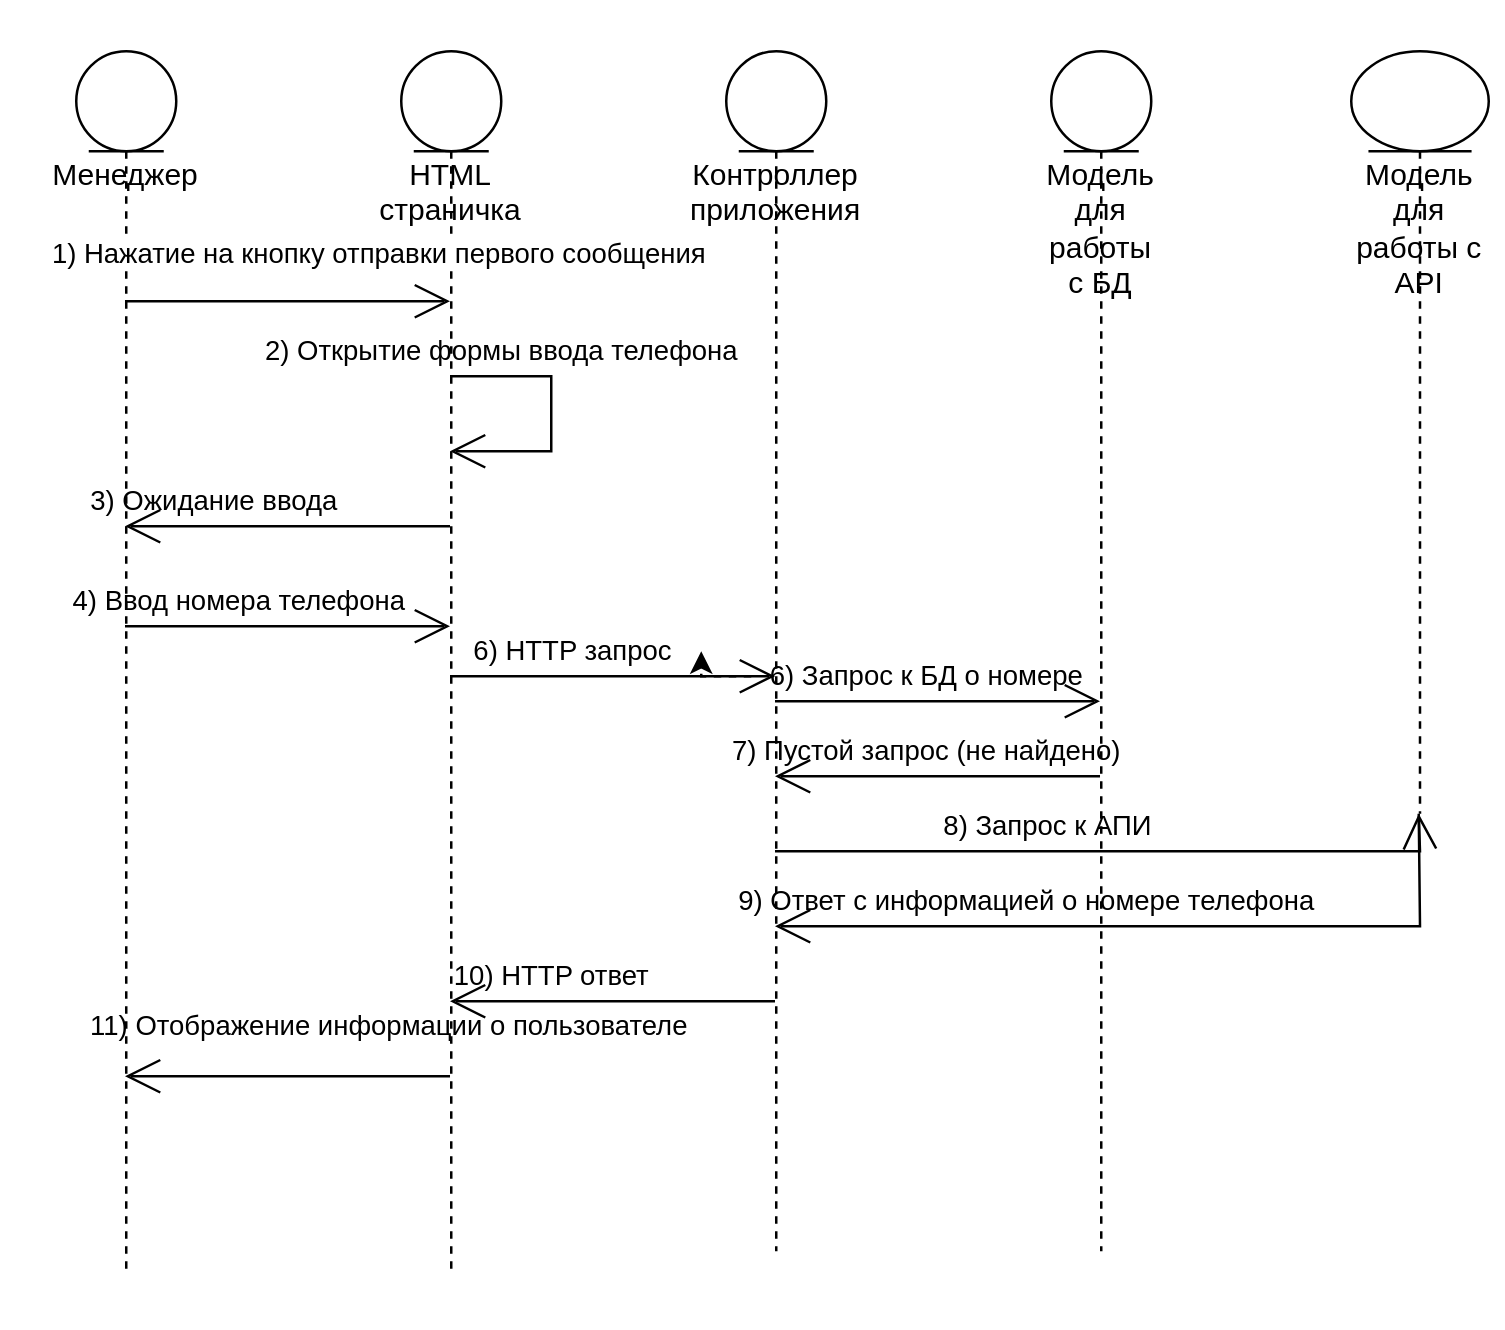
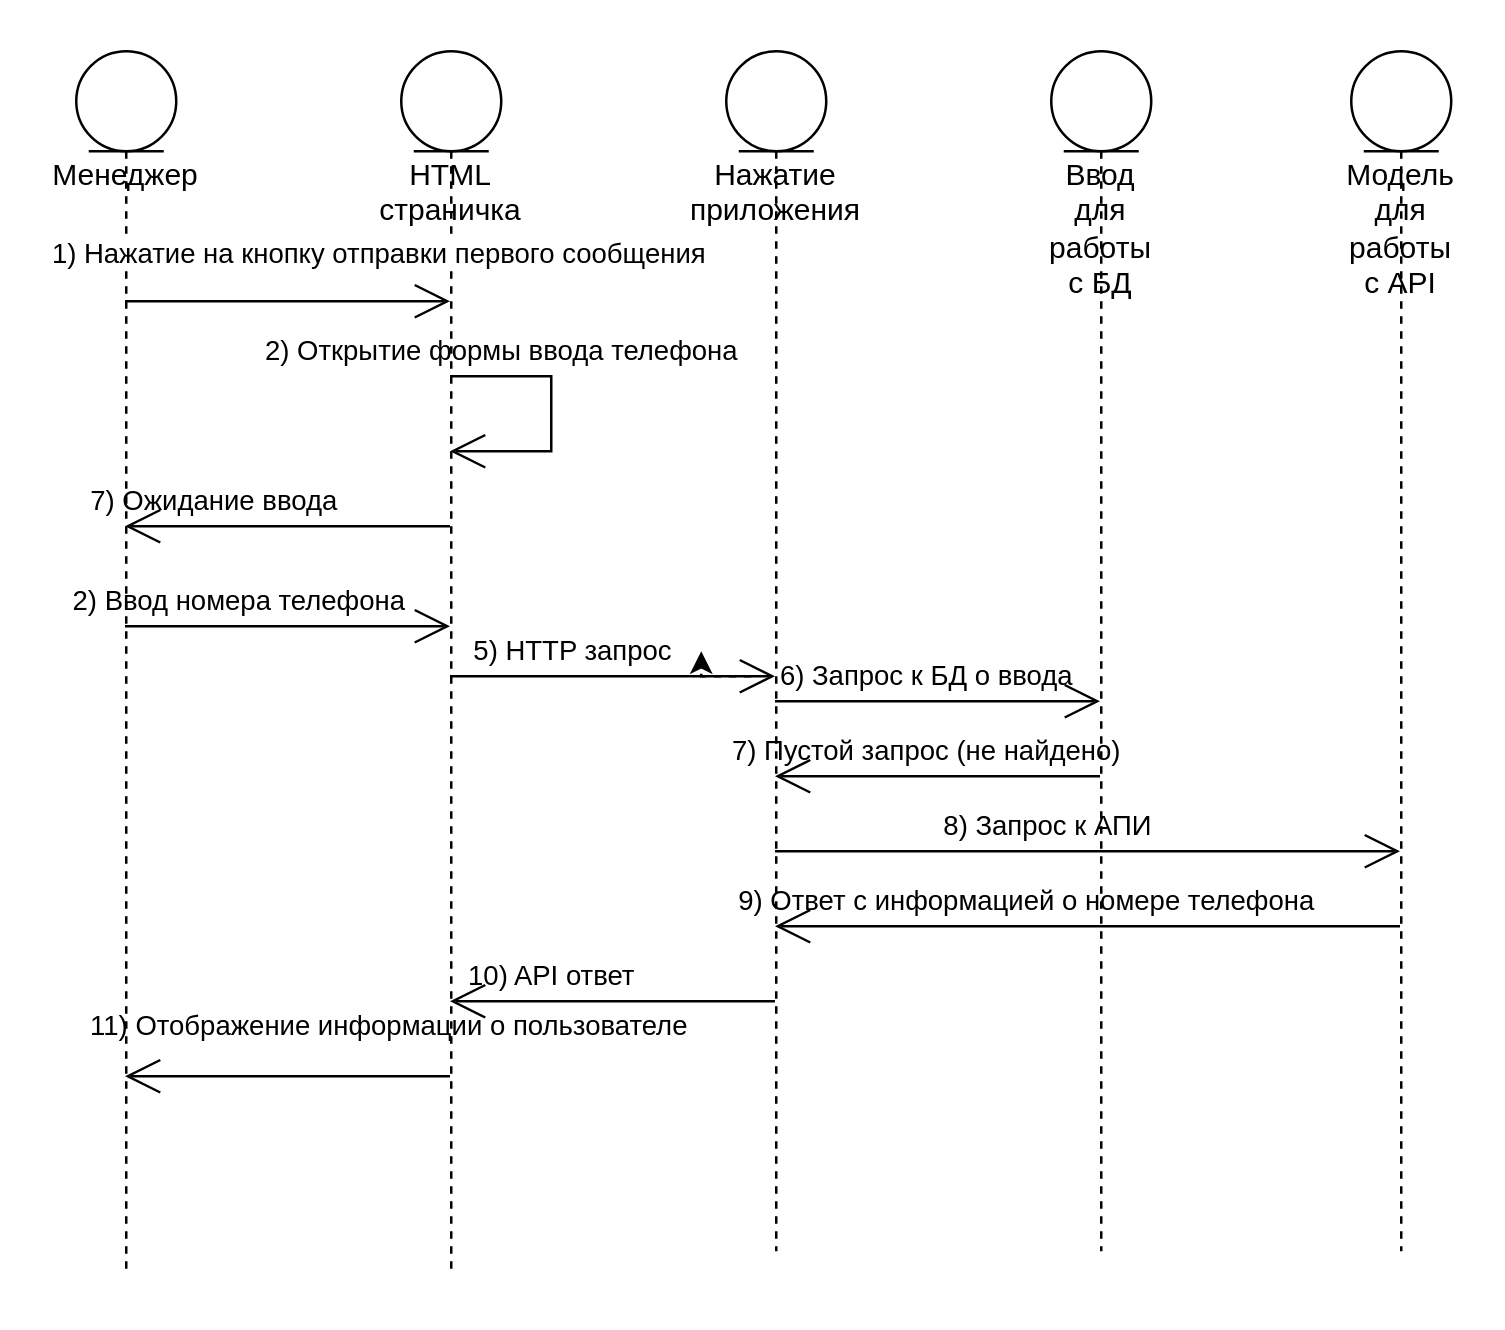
- <mxCell id="4" value="Контроллер приложения" style="shape=umlLifeline;participant=umlEntity;perimeter=lifelinePerimeter;whiteSpace=wrap;html=1;container=1;collapsible=0;recursiveResize=0;verticalAlign=top;spacingTop=36;outlineConnect=0;" vertex="1" parent="1"><mxGeometry x="290" y="20" width="40" height="480" as="geometry" /></mxCell>
+ <mxCell id="4" value="Нажатие приложения" style="shape=umlLifeline;participant=umlEntity;perimeter=lifelinePerimeter;whiteSpace=wrap;html=1;container=1;collapsible=0;recursiveResize=0;verticalAlign=top;spacingTop=36;outlineConnect=0;" vertex="1" parent="1"><mxGeometry x="290" y="20" width="40" height="480" as="geometry" /></mxCell>
- <mxCell id="5" value="Модель для работы с БД" style="shape=umlLifeline;participant=umlEntity;perimeter=lifelinePerimeter;whiteSpace=wrap;html=1;container=1;collapsible=0;recursiveResize=0;verticalAlign=top;spacingTop=36;outlineConnect=0;" vertex="1" parent="1"><mxGeometry x="420" y="20" width="40" height="480" as="geometry" /></mxCell>
+ <mxCell id="5" value="Ввод для работы с БД" style="shape=umlLifeline;participant=umlEntity;perimeter=lifelinePerimeter;whiteSpace=wrap;html=1;container=1;collapsible=0;recursiveResize=0;verticalAlign=top;spacingTop=36;outlineConnect=0;" vertex="1" parent="1"><mxGeometry x="420" y="20" width="40" height="480" as="geometry" /></mxCell>
- <mxCell id="6" value="Модель для работы с API" style="shape=umlLifeline;participant=umlEntity;perimeter=lifelinePerimeter;whiteSpace=wrap;html=1;container=1;collapsible=0;recursiveResize=0;verticalAlign=top;spacingTop=36;outlineConnect=0;" vertex="1" parent="1"><mxGeometry x="540" y="20" width="55" height="305" as="geometry" /></mxCell>
+ <mxCell id="6" value="Модель для работы с API" style="shape=umlLifeline;participant=umlEntity;perimeter=lifelinePerimeter;whiteSpace=wrap;html=1;container=1;collapsible=0;recursiveResize=0;verticalAlign=top;spacingTop=36;outlineConnect=0;" vertex="1" parent="1"><mxGeometry x="540" y="20" width="40" height="480" as="geometry" /></mxCell>
- <mxCell id="12" value="3) Ожидание ввода" style="text;html=1;align=center;verticalAlign=middle;resizable=0;points=[];autosize=1;strokeColor=none;fillColor=none;fontSize=11;" vertex="1" parent="1"><mxGeometry x="30" y="190" width="110" height="20" as="geometry" /></mxCell>
+ <mxCell id="12" value="7) Ожидание ввода" style="text;html=1;align=center;verticalAlign=middle;resizable=0;points=[];autosize=1;strokeColor=none;fillColor=none;fontSize=11;" vertex="1" parent="1"><mxGeometry x="30" y="190" width="110" height="20" as="geometry" /></mxCell>
- <mxCell id="14" value="4) Ввод номера телефона" style="text;html=1;align=center;verticalAlign=middle;resizable=0;points=[];autosize=1;strokeColor=none;fillColor=none;fontSize=11;" vertex="1" parent="1"><mxGeometry y="230" width="150" height="20" as="geometry" x="20" /></mxCell>
+ <mxCell id="14" value="2) Ввод номера телефона" style="text;html=1;align=center;verticalAlign=middle;resizable=0;points=[];autosize=1;strokeColor=none;fillColor=none;fontSize=11;" vertex="1" parent="1"><mxGeometry y="230" width="150" height="20" as="geometry" x="20" /></mxCell>
- <mxCell id="17" value="6) HTTP запрос&amp;nbsp;" style="text;html=1;align=center;verticalAlign=middle;resizable=0;points=[];autosize=1;strokeColor=none;fillColor=none;fontSize=11;" vertex="1" parent="1"><mxGeometry x="180" y="250" width="100" height="20" as="geometry" /></mxCell>
+ <mxCell id="17" value="5) HTTP запрос&amp;nbsp;" style="text;html=1;align=center;verticalAlign=middle;resizable=0;points=[];autosize=1;strokeColor=none;fillColor=none;fontSize=11;" vertex="1" parent="1"><mxGeometry x="180" y="250" width="100" height="20" as="geometry" /></mxCell>
- <mxCell id="19" value="6) Запрос к БД о номере" style="text;html=1;align=center;verticalAlign=middle;resizable=0;points=[];autosize=1;strokeColor=none;fillColor=none;fontSize=11;" vertex="1" parent="1"><mxGeometry x="300" y="260" width="140" height="20" as="geometry" /></mxCell>
+ <mxCell id="19" value="6) Запрос к БД о ввода" style="text;html=1;align=center;verticalAlign=middle;resizable=0;points=[];autosize=1;strokeColor=none;fillColor=none;fontSize=11;" vertex="1" parent="1"><mxGeometry x="300" y="260" width="140" height="20" as="geometry" /></mxCell>
- <mxCell id="27" value="10) HTTP ответ" style="text;html=1;align=center;verticalAlign=middle;resizable=0;points=[];autosize=1;strokeColor=none;fillColor=none;fontSize=11;" vertex="1" parent="1"><mxGeometry x="175" y="380" width="90" height="20" as="geometry" /></mxCell>
+ <mxCell id="27" value="10) API ответ" style="text;html=1;align=center;verticalAlign=middle;resizable=0;points=[];autosize=1;strokeColor=none;fillColor=none;fontSize=11;" vertex="1" parent="1"><mxGeometry x="175" y="380" width="90" height="20" as="geometry" /></mxCell>
